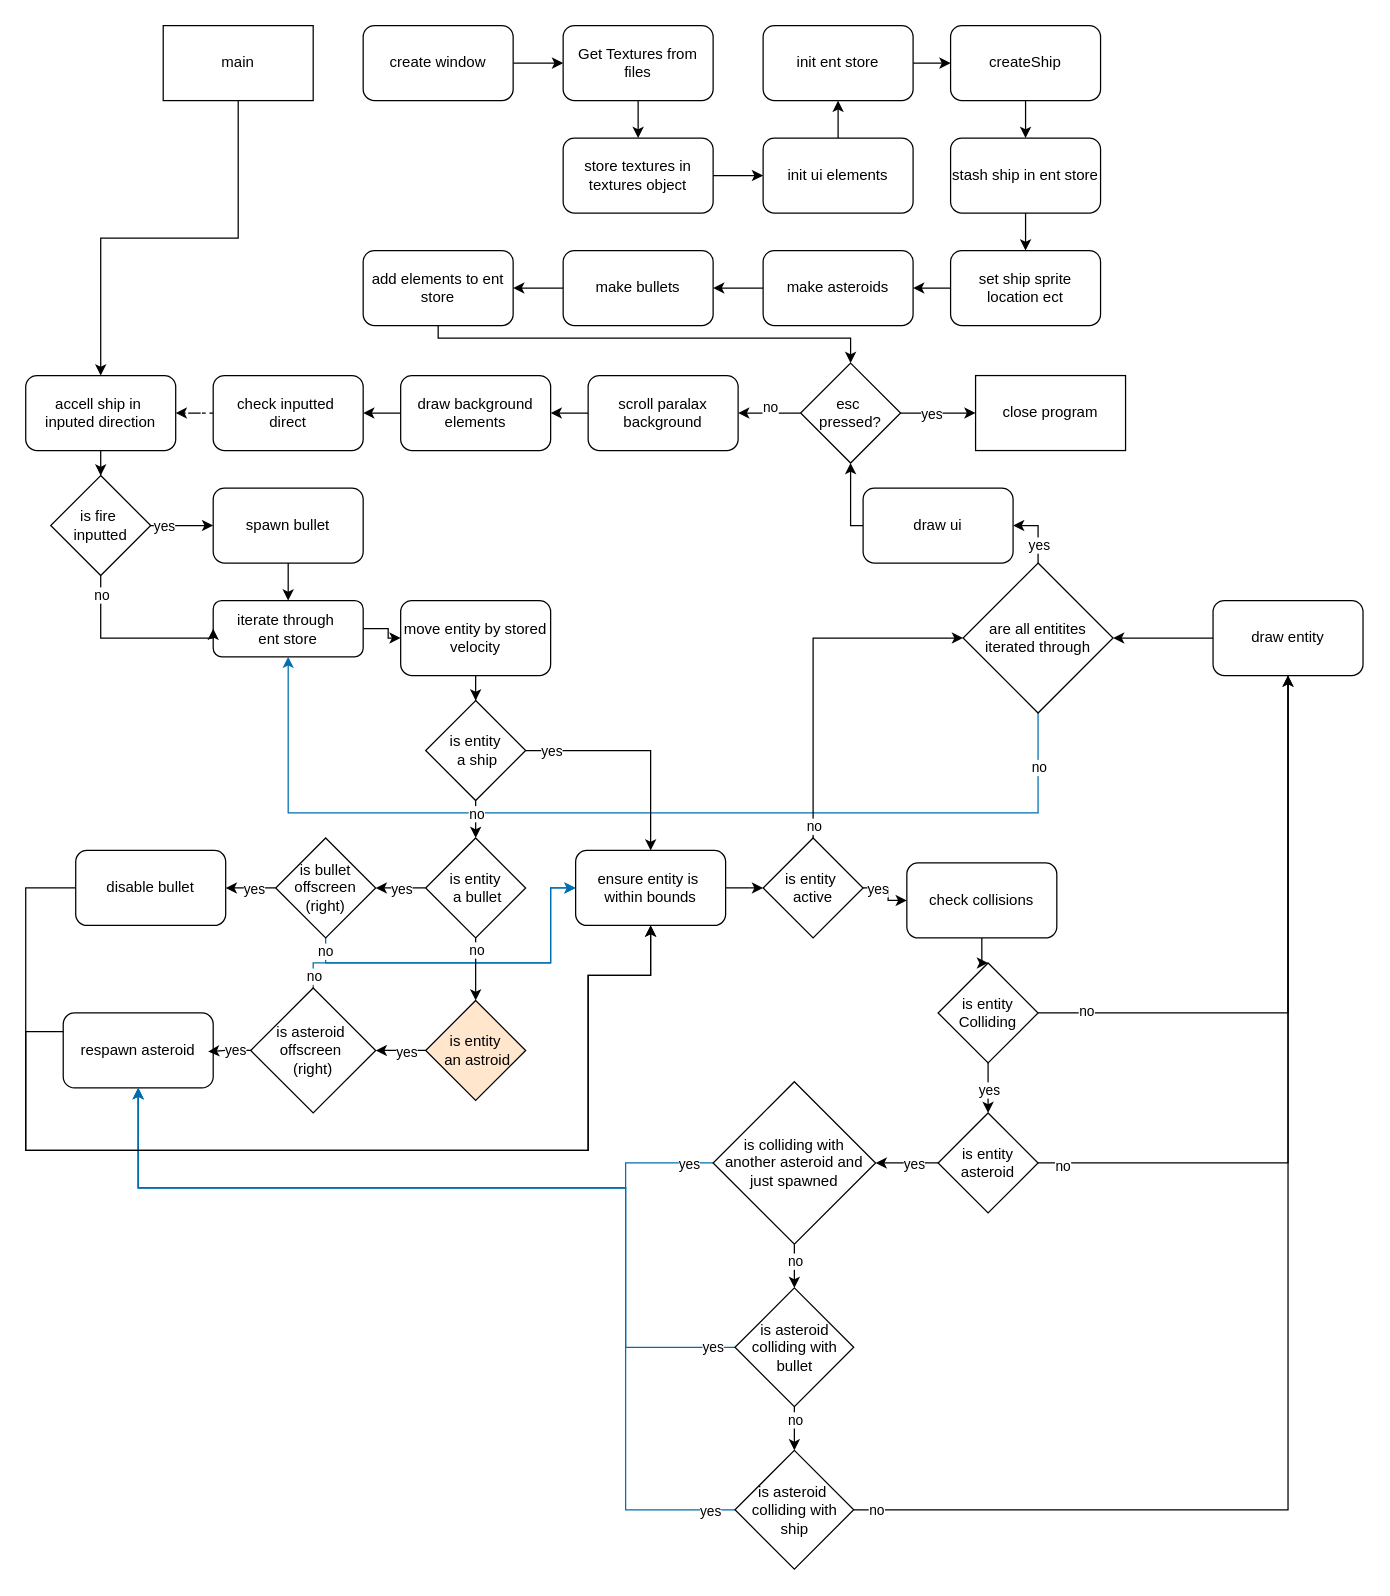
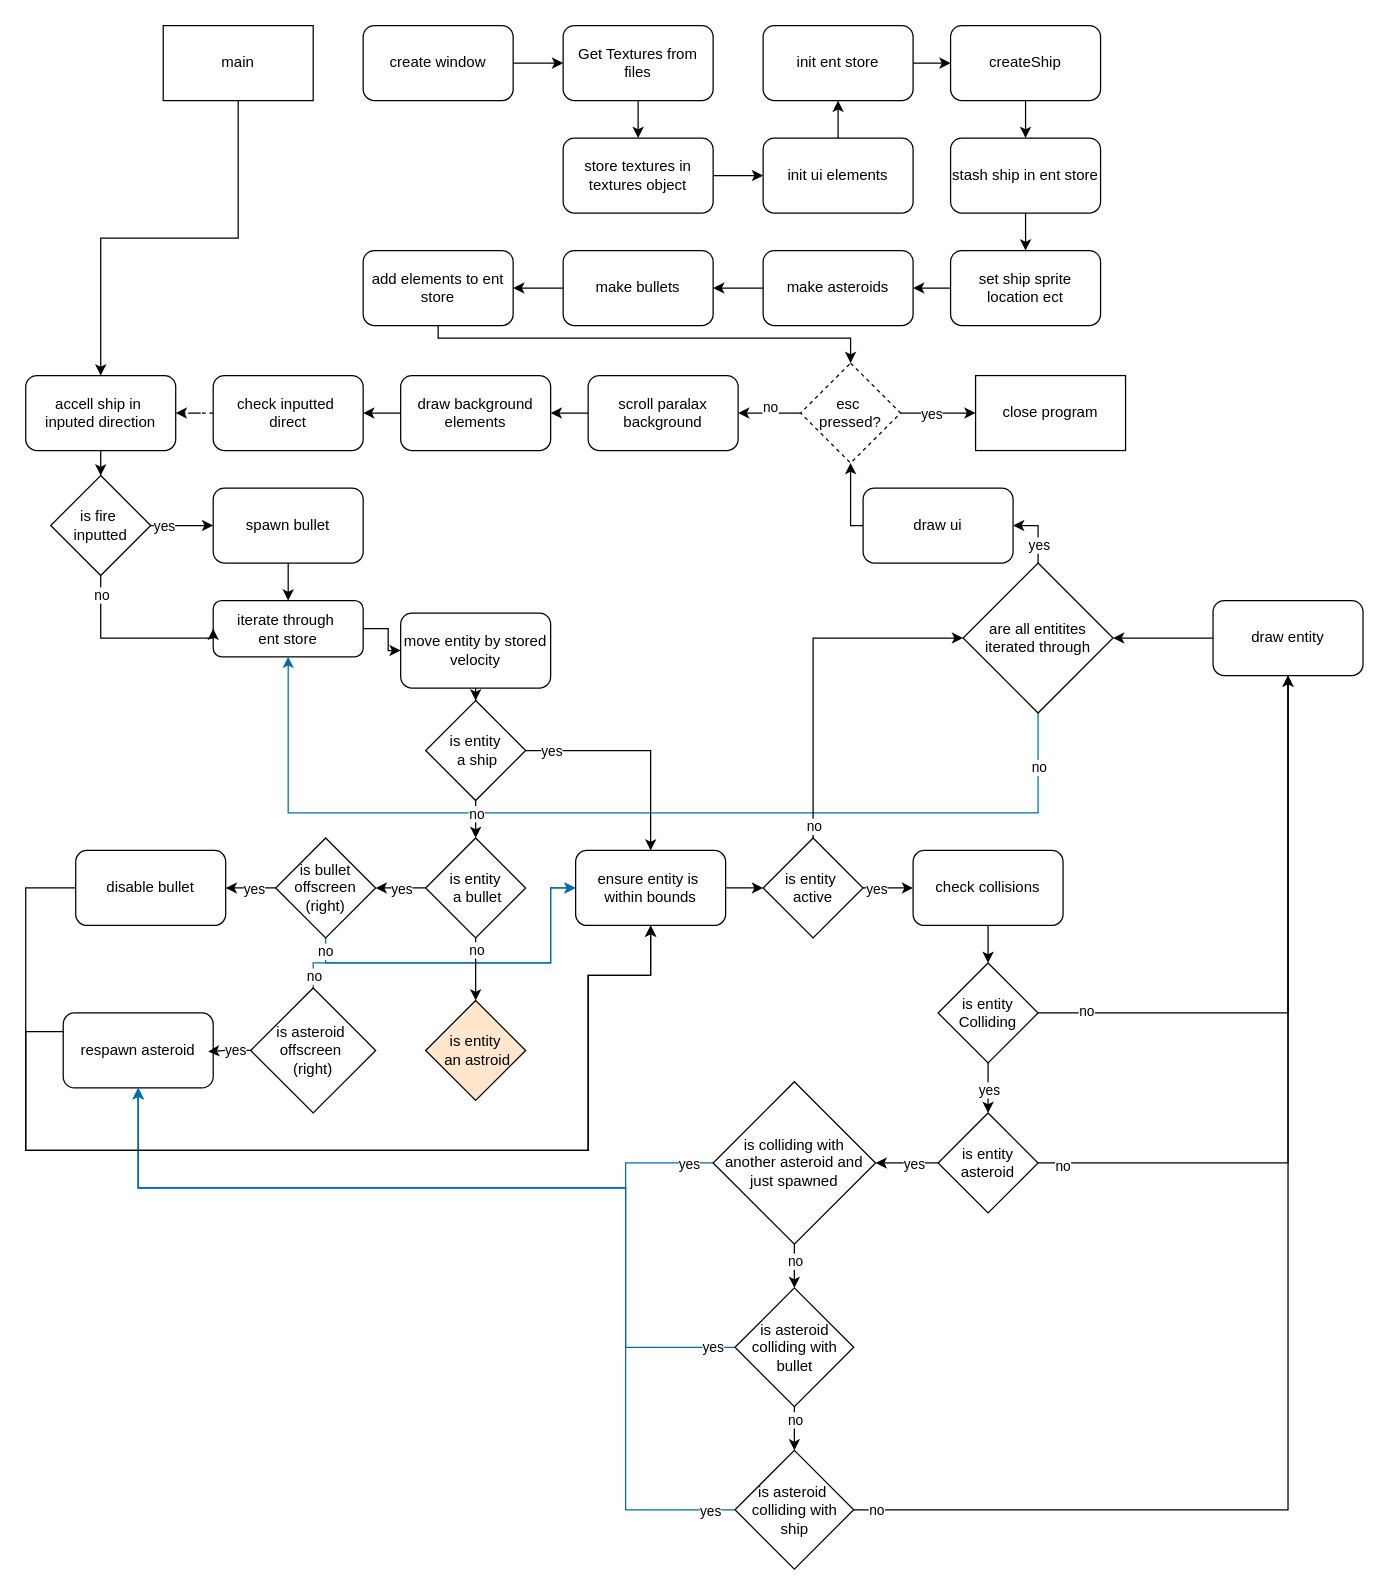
- <mxCell id="15" value="&lt;div&gt;esc&amp;nbsp;&lt;/div&gt;&lt;div&gt;pressed?&lt;/div&gt;" style="rhombus;whiteSpace=wrap;html=1;" parent="1" vertex="1"><mxGeometry x="640" y="290" width="80" height="80" as="geometry" /></mxCell>
+ <mxCell id="15" value="&lt;div&gt;esc&amp;nbsp;&lt;/div&gt;&lt;div&gt;pressed?&lt;/div&gt;" style="rhombus;whiteSpace=wrap;html=1;dashed=1;" parent="1" vertex="1"><mxGeometry x="640" y="290" width="80" height="80" as="geometry" /></mxCell>
- <mxCell id="33" value="move entity by stored velocity" style="whiteSpace=wrap;html=1;rounded=1;" parent="1" vertex="1"><mxGeometry x="320" y="480" width="120" height="60" as="geometry" /></mxCell>
+ <mxCell id="33" value="move entity by stored velocity" style="whiteSpace=wrap;html=1;rounded=1;" parent="1" vertex="1"><mxGeometry x="320" y="490" width="120" height="60" as="geometry" /></mxCell>
- <mxCell id="59" value="check collisions" style="rounded=1;whiteSpace=wrap;html=1;" vertex="1" parent="1"><mxGeometry x="725" y="690" width="120" height="60" as="geometry" /></mxCell>
+ <mxCell id="59" value="check collisions" style="rounded=1;whiteSpace=wrap;html=1;" vertex="1" parent="1"><mxGeometry x="730" y="680" width="120" height="60" as="geometry" /></mxCell>
- <mxCell id="88" value="" style="edgeStyle=orthogonalEdgeStyle;rounded=0;orthogonalLoop=1;jettySize=auto;html=1;entryX=1;entryY=0.5;entryDx=0;entryDy=0;" edge="1" parent="1" source="90" target="93"><mxGeometry relative="1" as="geometry"><mxPoint x="300" y="840" as="targetPoint" /></mxGeometry></mxCell>
- <mxCell id="89" value="yes" style="edgeLabel;html=1;align=center;verticalAlign=middle;resizable=0;points=[];" vertex="1" connectable="0" parent="88"><mxGeometry x="-0.207" y="1" relative="1" as="geometry"><mxPoint as="offset" /></mxGeometry></mxCell>
